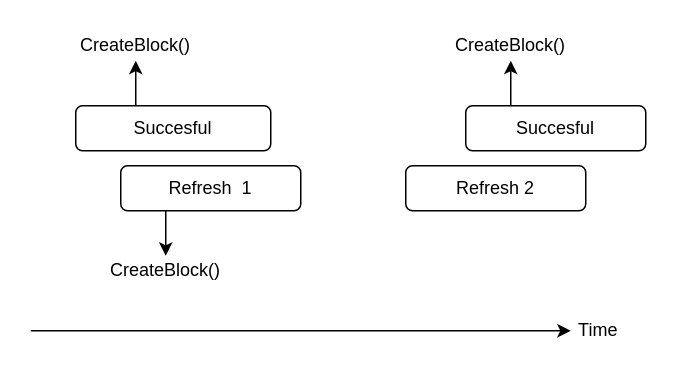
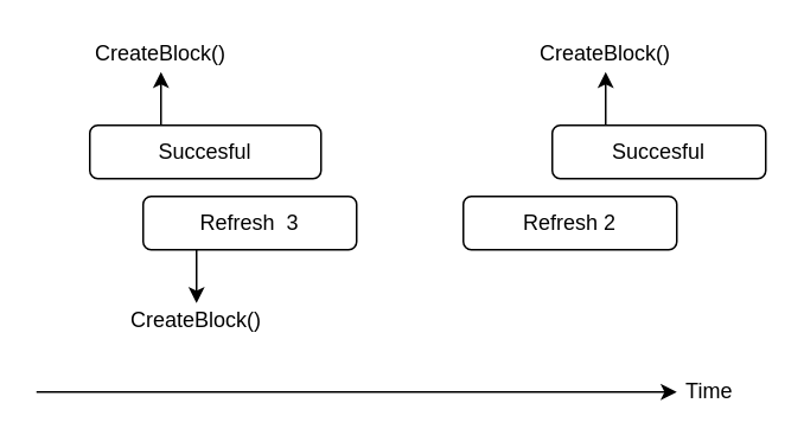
- <mxCell id="7" value="Refresh &amp;nbsp;1" style="rounded=1;whiteSpace=wrap;html=1;" parent="1" vertex="1"><mxGeometry x="80" y="110" width="120" height="30" as="geometry" /></mxCell>
+ <mxCell id="7" value="Refresh &amp;nbsp;3" style="rounded=1;whiteSpace=wrap;html=1;" parent="1" vertex="1"><mxGeometry x="80" y="110" width="120" height="30" as="geometry" /></mxCell>
- <mxCell id="8" value="Refresh 2" style="rounded=1;whiteSpace=wrap;html=1;" parent="1" vertex="1"><mxGeometry x="270" y="110" width="120" height="30" as="geometry" /></mxCell>
+ <mxCell id="8" value="Refresh 2" style="rounded=1;whiteSpace=wrap;html=1;" parent="1" vertex="1"><mxGeometry x="260" y="110" width="120" height="30" as="geometry" /></mxCell>
